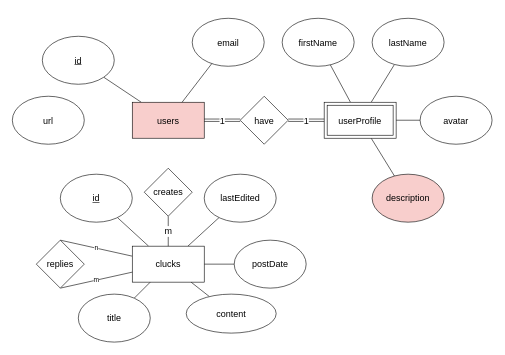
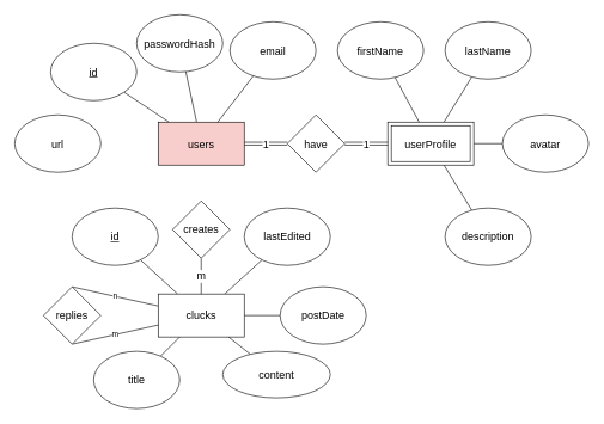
+ <mxCell id="24" value="passwordHash" style="ellipse;whiteSpace=wrap;html=1;rounded=0;fontSize=15;" vertex="1" parent="1"><mxGeometry x="190" y="20" width="120" height="80" as="geometry" /></mxCell>
+ <mxCell id="3" style="edgeStyle=none;orthogonalLoop=1;jettySize=auto;html=1;endArrow=none;" edge="1" parent="1" source="4" target="24"><mxGeometry relative="1" as="geometry" /></mxCell>
- <mxCell id="29" value="description" style="ellipse;whiteSpace=wrap;html=1;fontSize=15;fillColor=#f8cecc;" vertex="1" parent="1"><mxGeometry x="620" y="290" width="120" height="80" as="geometry" /></mxCell>
+ <mxCell id="29" value="description" style="ellipse;whiteSpace=wrap;html=1;fontSize=15;" vertex="1" parent="1"><mxGeometry x="620" y="290" width="120" height="80" as="geometry" /></mxCell>
